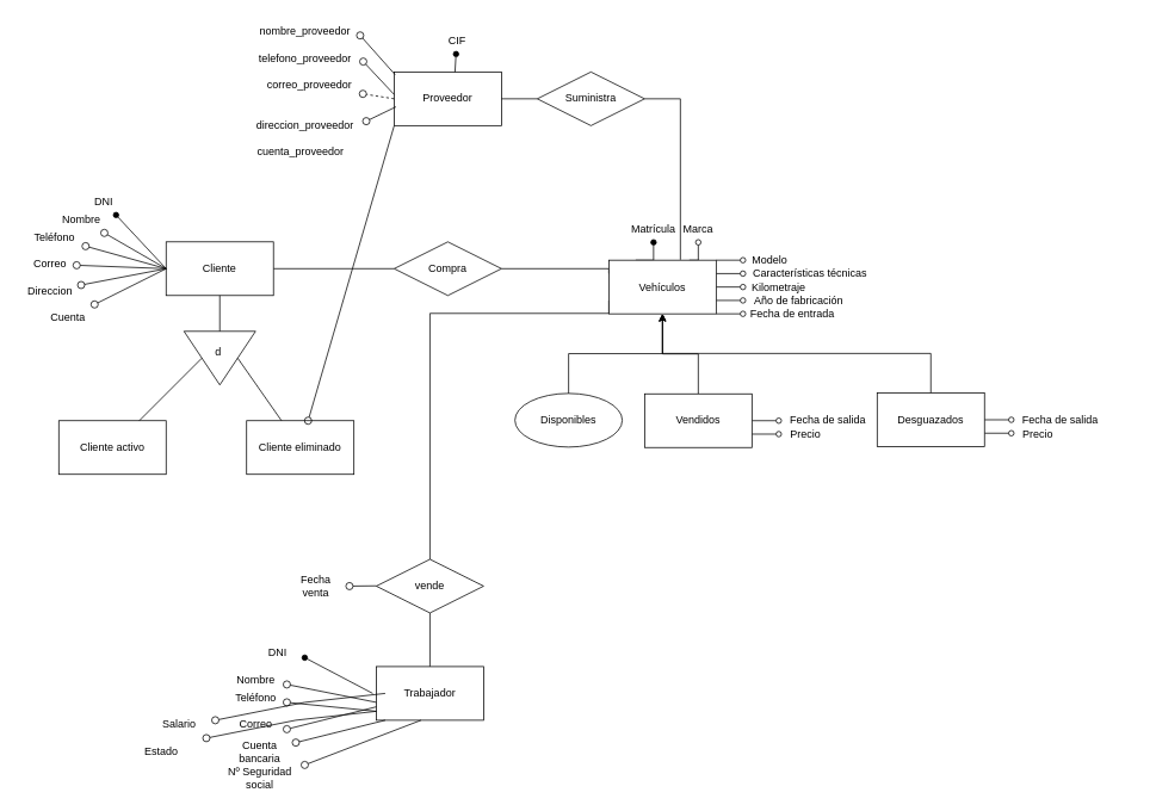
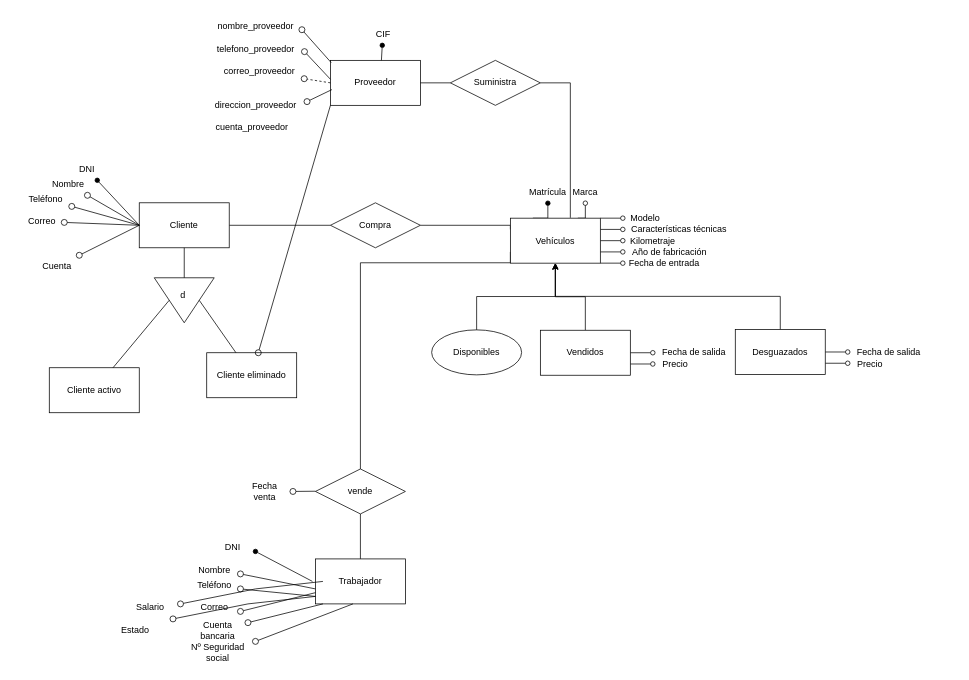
- <mxCell id="12" value="" style="html=1;verticalAlign=bottom;labelBackgroundColor=none;endArrow=oval;endFill=0;endSize=8;rounded=0;exitX=0;exitY=0.5;exitDx=0;exitDy=0;" edge="1" parent="1" source="3" target="13"><mxGeometry width="160" relative="1" as="geometry"><mxPoint x="195" y="360" as="sourcePoint" /><mxPoint x="114" y="394" as="targetPoint" /></mxGeometry></mxCell>
- <mxCell id="13" value="Direccion" style="text;html=1;align=center;verticalAlign=middle;resizable=0;points=[];autosize=1;strokeColor=none;fillColor=none;" vertex="1" parent="1"><mxGeometry x="20" y="310" width="70" height="30" as="geometry" /></mxCell>
- <mxCell id="42" value="Cliente activo" style="rounded=0;whiteSpace=wrap;html=1;" vertex="1" parent="1"><mxGeometry x="65" y="470" width="120" height="60" as="geometry" /></mxCell>
+ <mxCell id="42" value="Cliente activo" style="rounded=0;whiteSpace=wrap;html=1;" vertex="1" parent="1"><mxGeometry x="65" y="490" width="120" height="60" as="geometry" /></mxCell>
